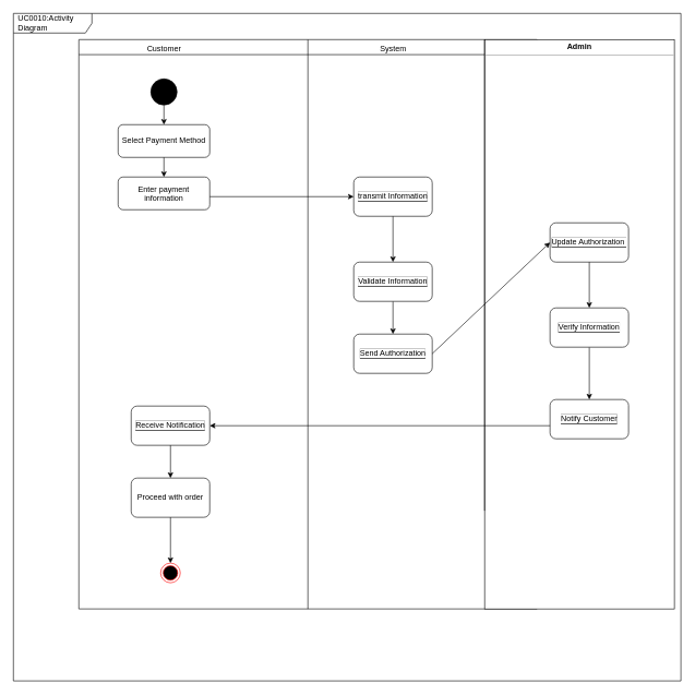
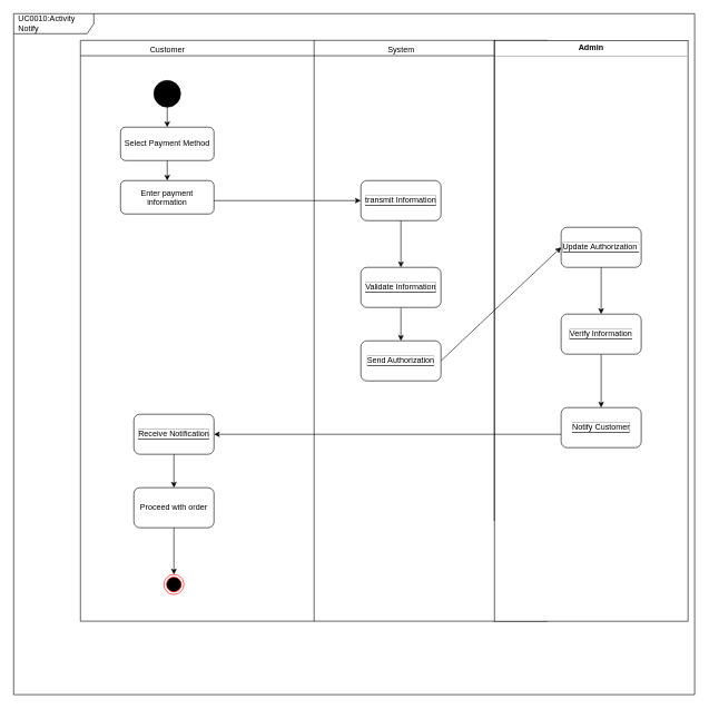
- <mxCell id="33" value="UC0010:Activity Diagram" style="shape=umlFrame;whiteSpace=wrap;html=1;width=120;height=30;boundedLbl=1;verticalAlign=middle;align=left;spacingLeft=5;" vertex="1" parent="1"><mxGeometry y="20" width="1020" height="1020" as="geometry" x="20" /></mxCell>
+ <mxCell id="33" value="UC0010:Activity Notify" style="shape=umlFrame;whiteSpace=wrap;html=1;width=120;height=30;boundedLbl=1;verticalAlign=middle;align=left;spacingLeft=5;" vertex="1" parent="1"><mxGeometry y="20" width="1020" height="1020" as="geometry" x="20" /></mxCell>
